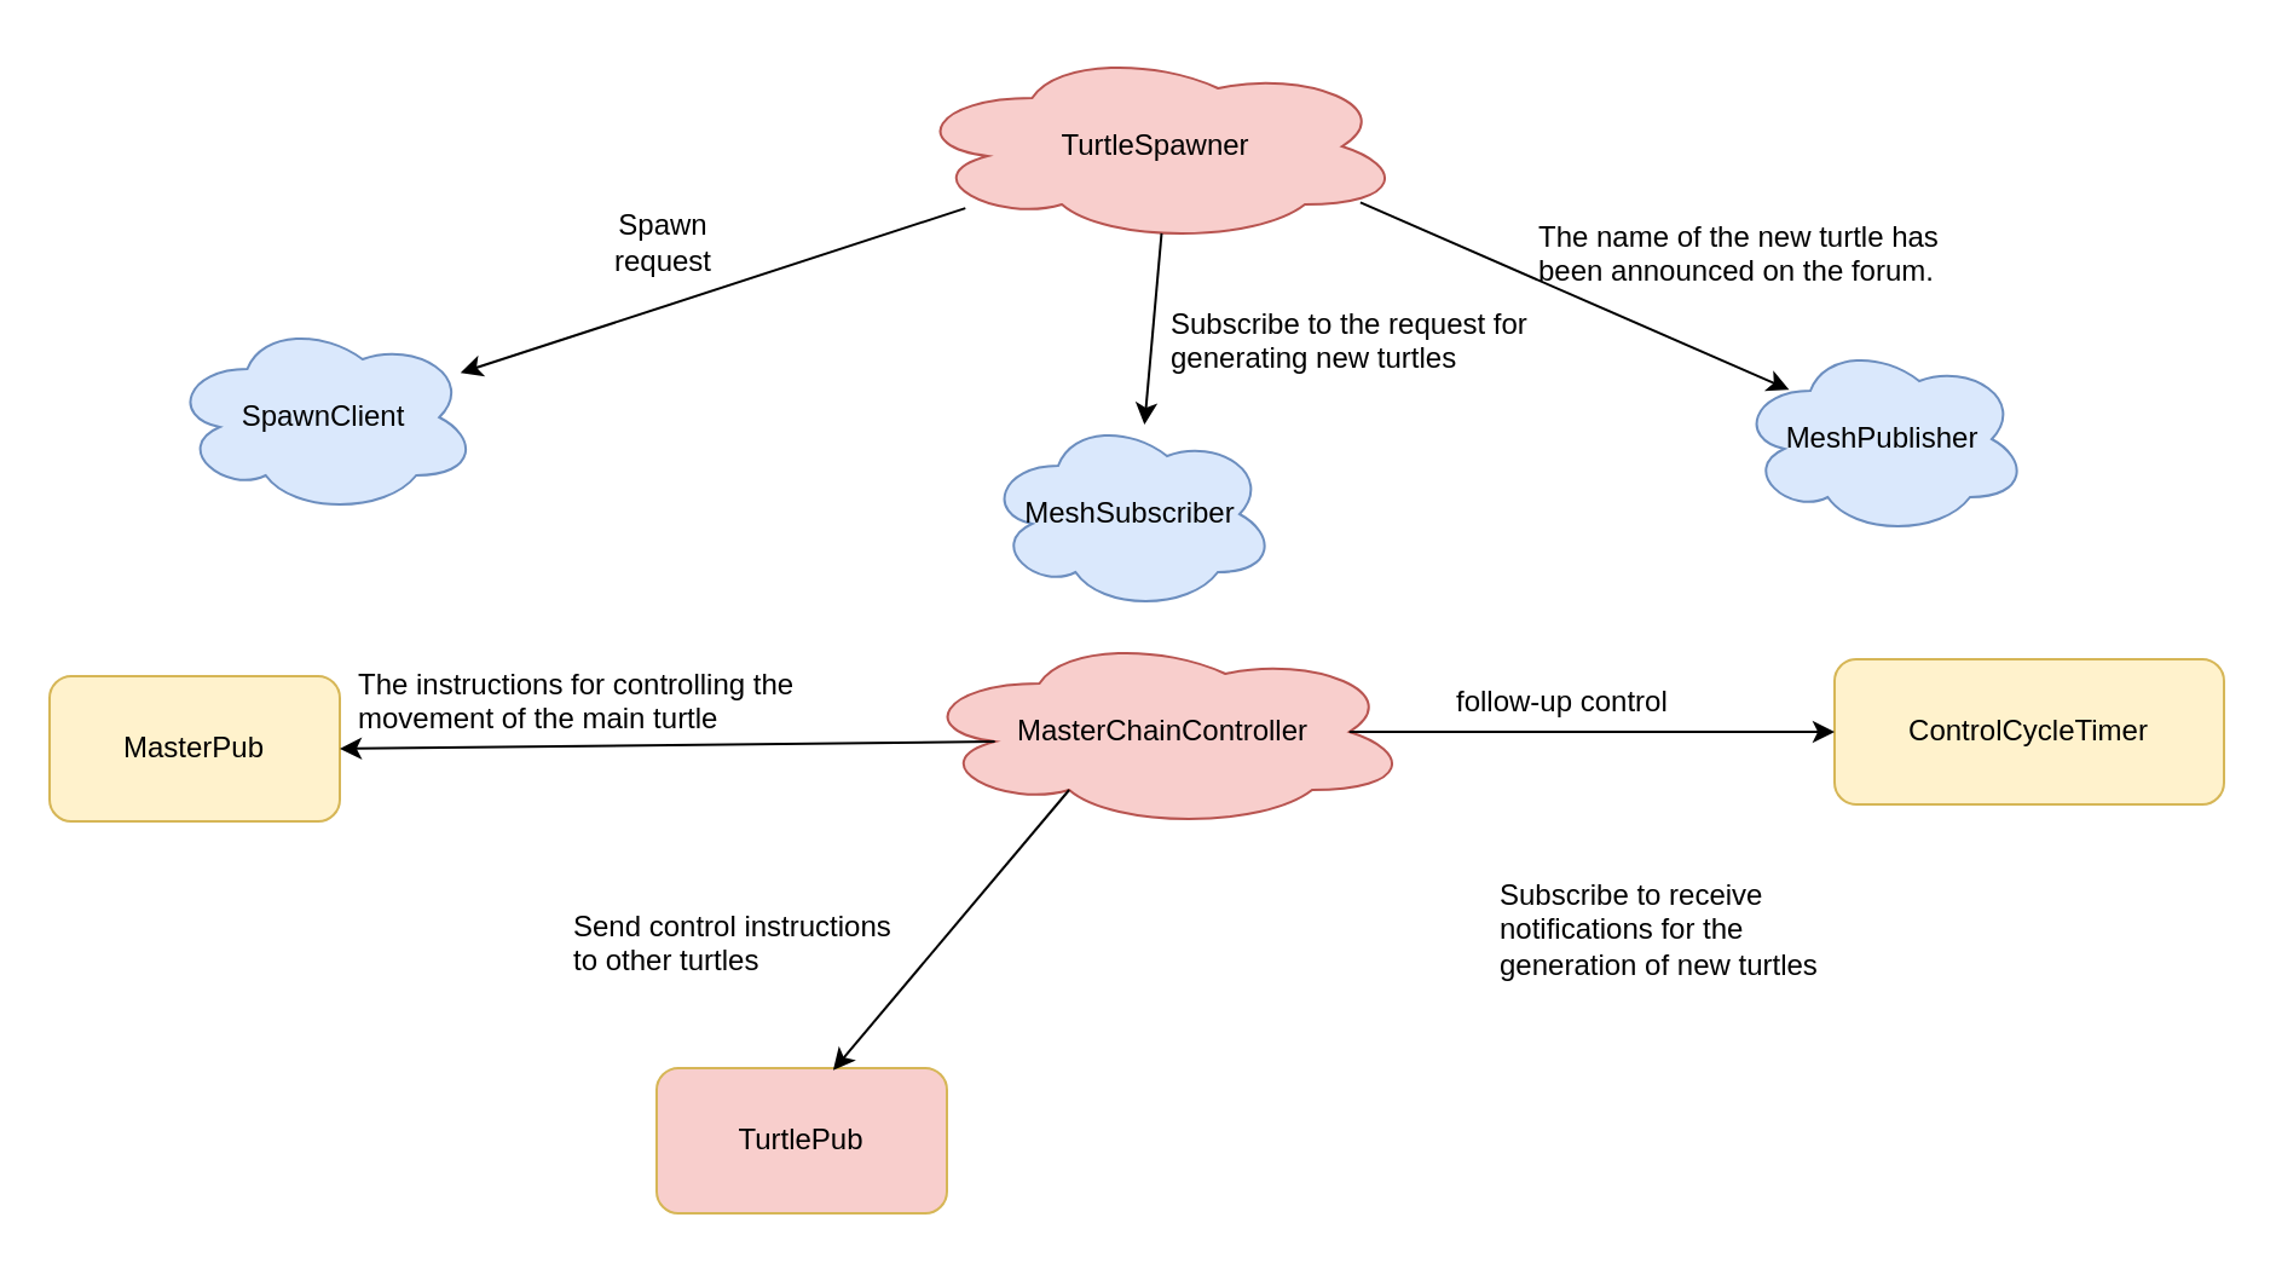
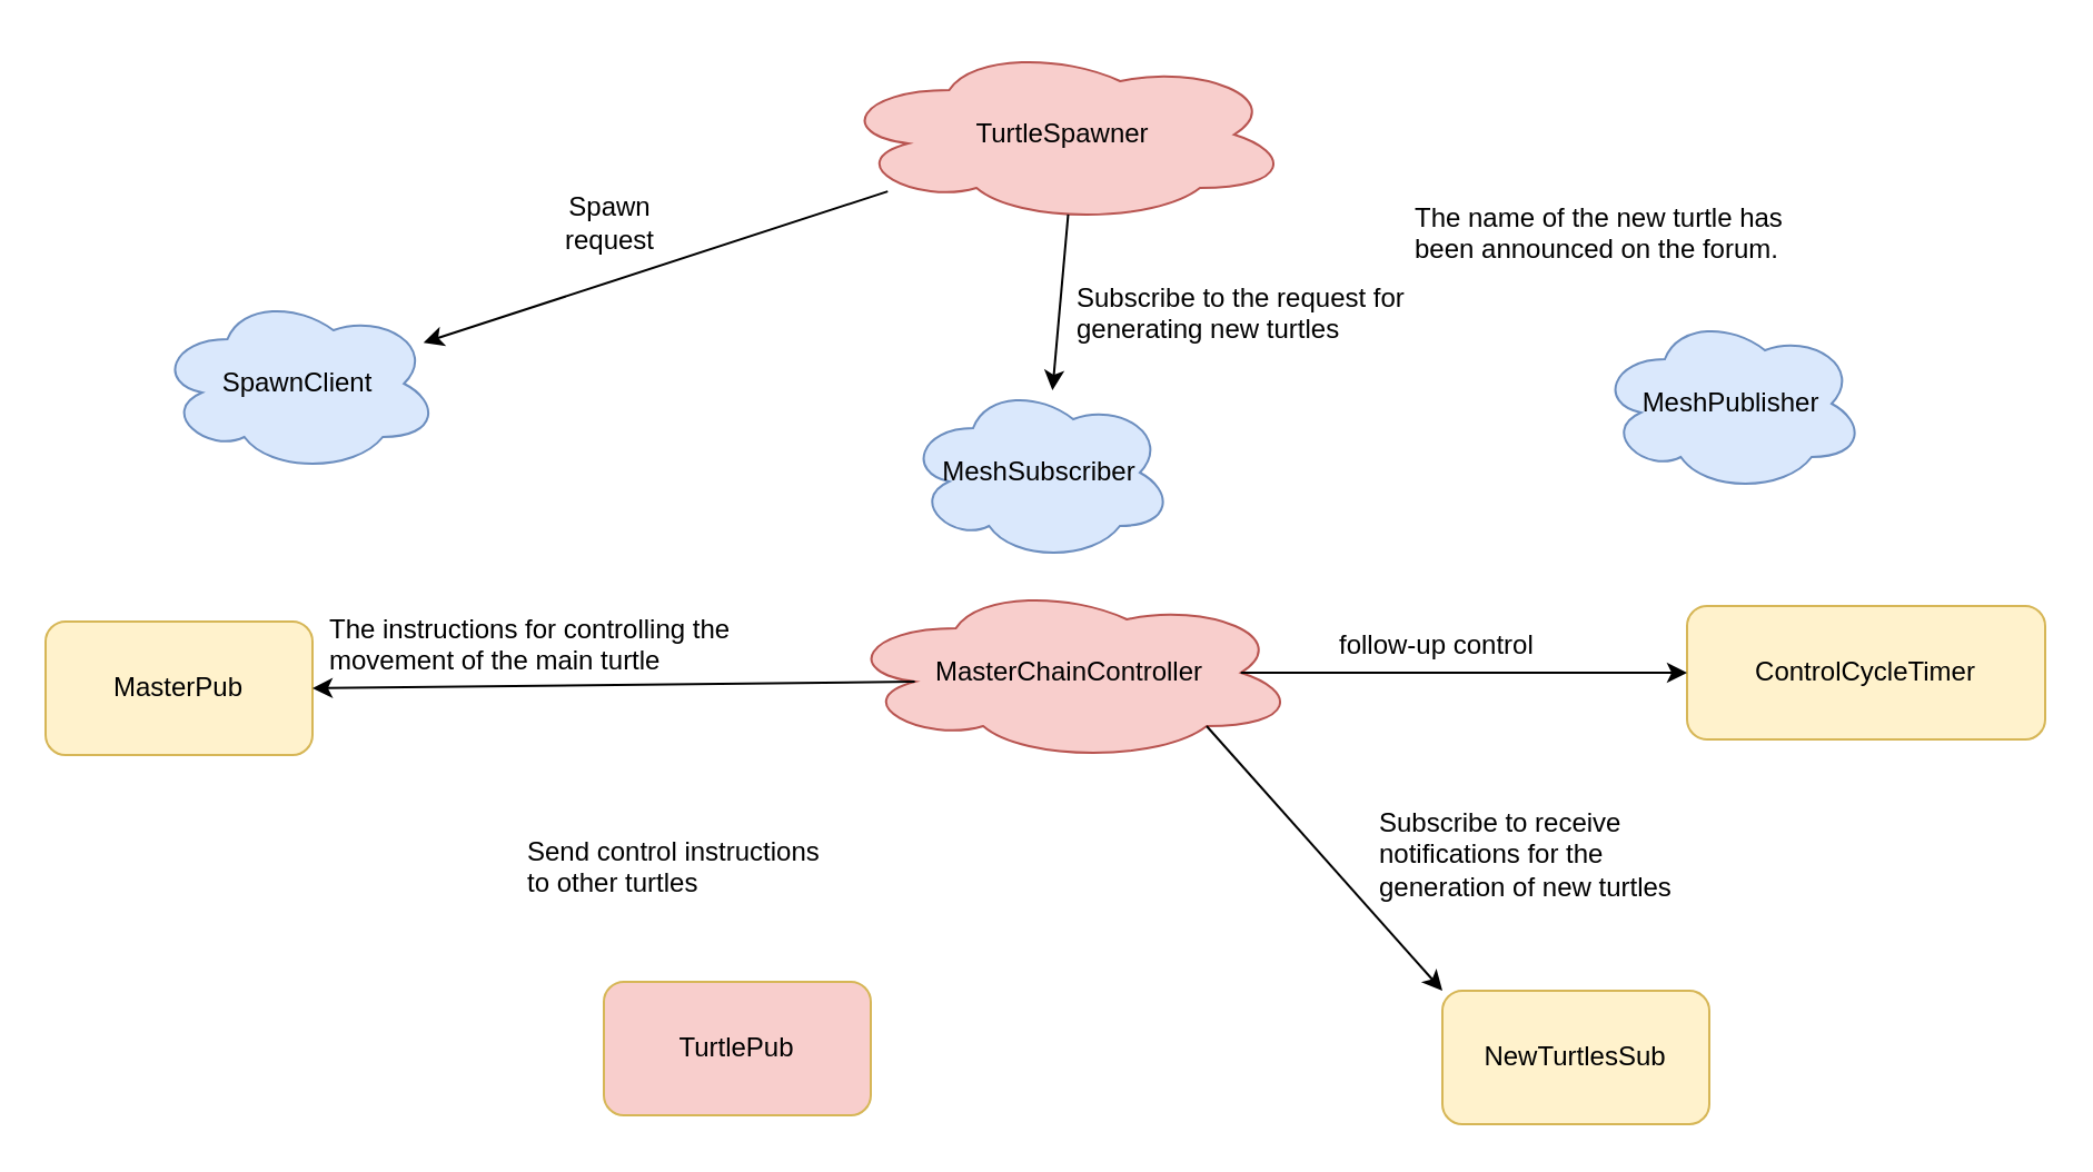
- <mxCell id="11" value="" style="endArrow=classic;html=1;rounded=0;entryX=0.177;entryY=0.245;entryDx=0;entryDy=0;entryPerimeter=0;exitX=0.912;exitY=0.79;exitDx=0;exitDy=0;exitPerimeter=0;" parent="1" source="3" target="9" edge="1"><mxGeometry width="50" height="50" relative="1" as="geometry"><mxPoint x="653" y="97" as="sourcePoint" /><mxPoint x="533" y="172" as="targetPoint" /></mxGeometry></mxCell>
- <mxCell id="21" value="" style="endArrow=classic;html=1;rounded=0;exitX=0.31;exitY=0.8;exitDx=0;exitDy=0;exitPerimeter=0;entryX=0.608;entryY=0.015;entryDx=0;entryDy=0;entryPerimeter=0;" edge="1" parent="1" source="2" target="6"><mxGeometry width="50" height="50" relative="1" as="geometry"><mxPoint x="442" y="326" as="sourcePoint" /><mxPoint x="279" y="472" as="targetPoint" /></mxGeometry></mxCell>
+ <mxCell id="13" value="" style="endArrow=classic;html=1;rounded=0;entryX=0;entryY=0;entryDx=0;entryDy=0;exitX=0.8;exitY=0.8;exitDx=0;exitDy=0;exitPerimeter=0;" parent="1" source="2" target="5" edge="1"><mxGeometry width="50" height="50" relative="1" as="geometry"><mxPoint x="411" y="400" as="sourcePoint" /><mxPoint x="444" y="482" as="targetPoint" /></mxGeometry></mxCell>
+ <mxCell id="5" value="NewTurtlesSub" style="rounded=1;whiteSpace=wrap;html=1;fillColor=#fff2cc;strokeColor=#d6b656;" parent="1" vertex="1"><mxGeometry x="648" y="445" width="120" height="60" as="geometry" /></mxCell>
